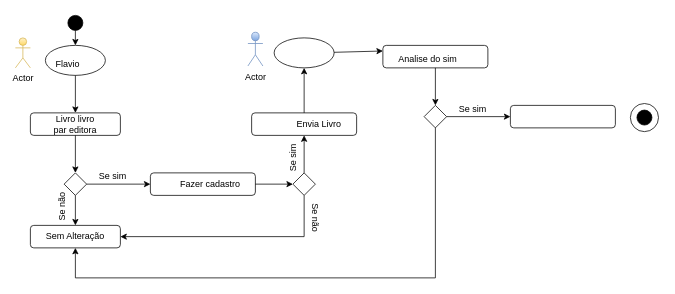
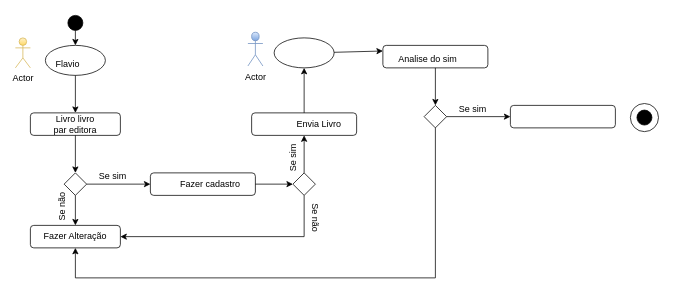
- <mxCell id="20" value="Sem Alteração" style="text;html=1;strokeColor=none;fillColor=none;align=center;verticalAlign=middle;whiteSpace=wrap;rounded=0;" vertex="1" parent="1"><mxGeometry x="40" y="300" width="120" height="30" as="geometry" /></mxCell>
+ <mxCell id="20" value="Fazer Alteração" style="text;html=1;strokeColor=none;fillColor=none;align=center;verticalAlign=middle;whiteSpace=wrap;rounded=0;" vertex="1" parent="1"><mxGeometry x="40" y="300" width="120" height="30" as="geometry" /></mxCell>
